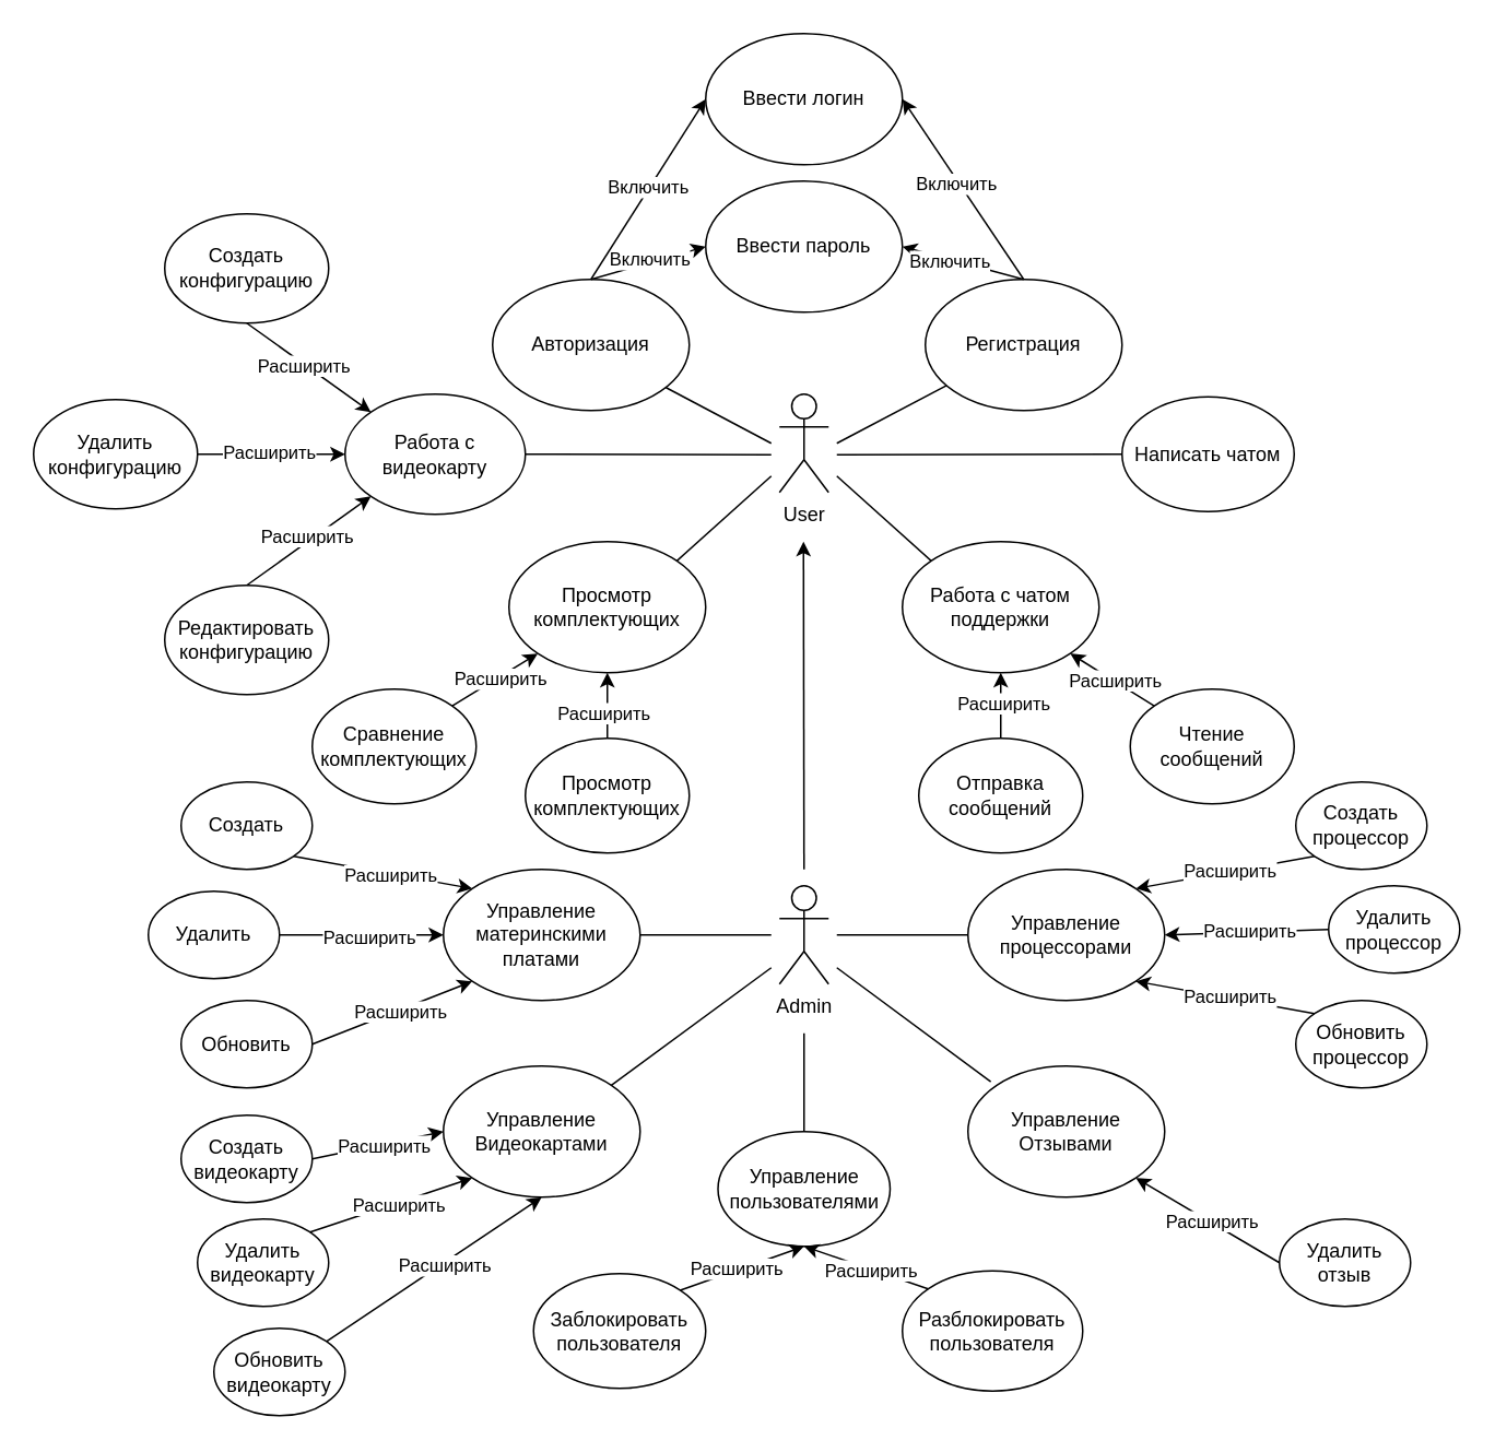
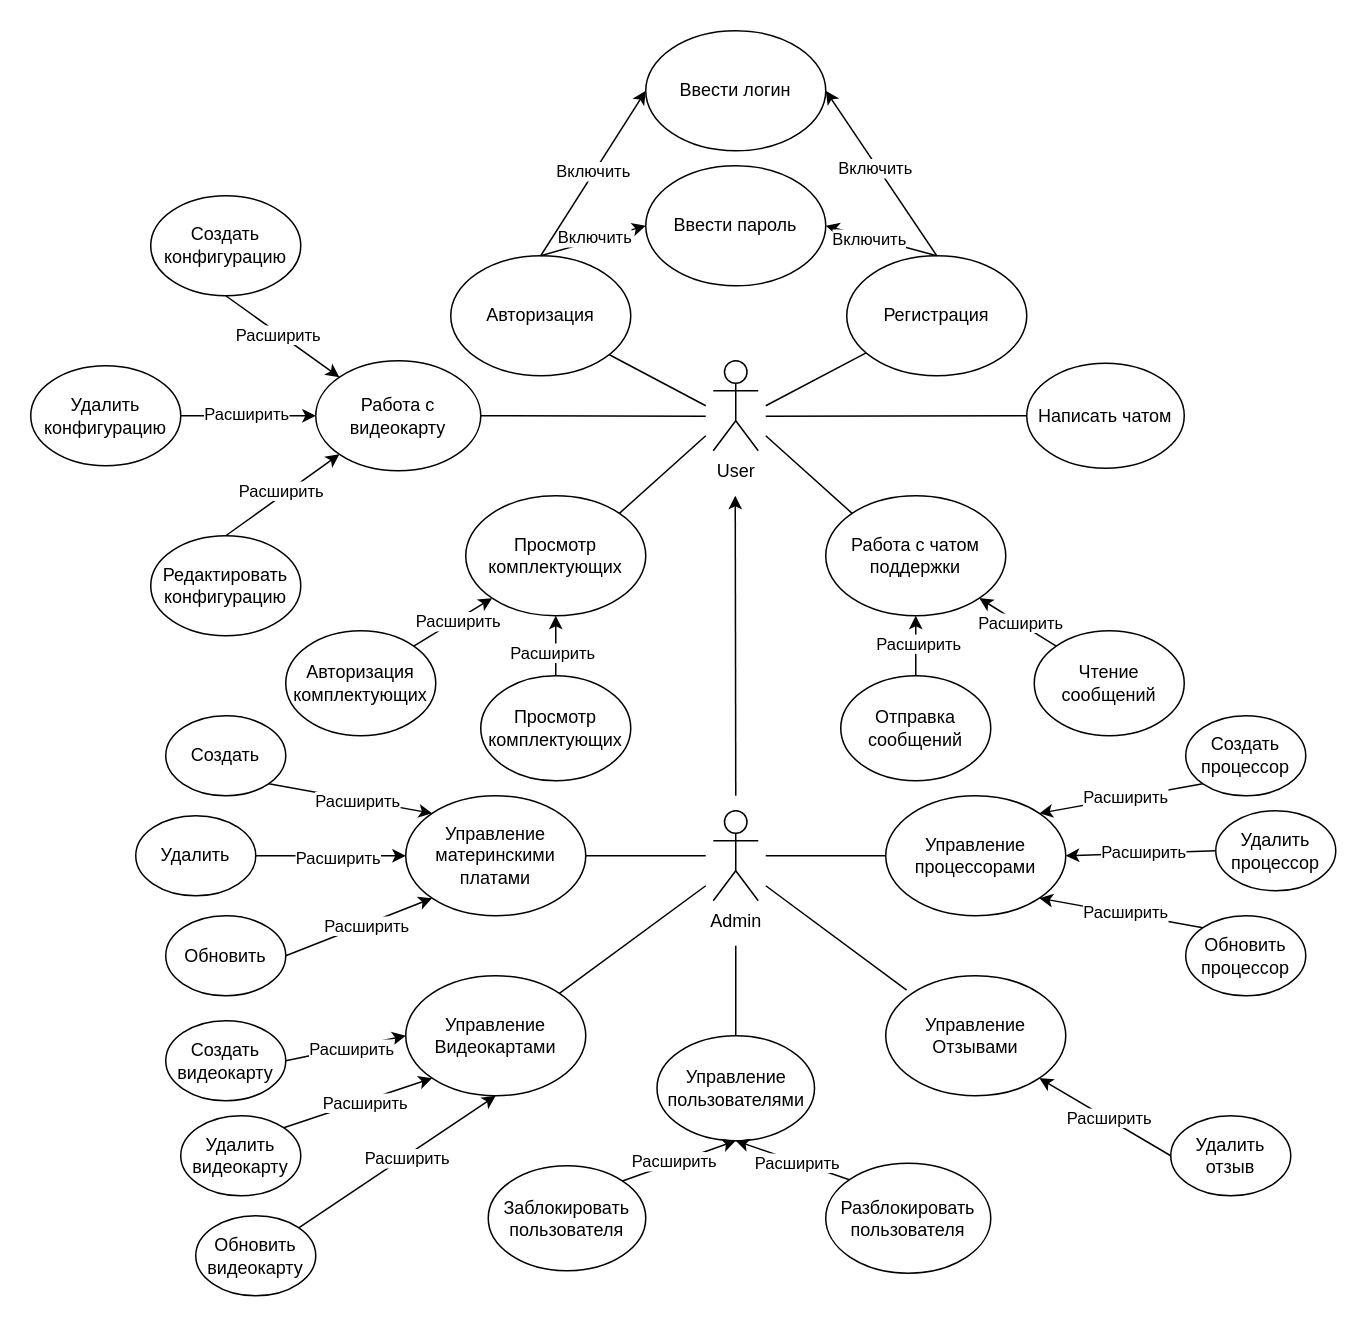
- <mxCell id="36" value="Сравнение комплектующих" style="ellipse;whiteSpace=wrap;html=1;" parent="1" vertex="1"><mxGeometry x="190" y="420" width="100" height="70" as="geometry" /></mxCell>
+ <mxCell id="36" value="Авторизация комплектующих" style="ellipse;whiteSpace=wrap;html=1;" parent="1" vertex="1"><mxGeometry x="190" y="420" width="100" height="70" as="geometry" /></mxCell>
